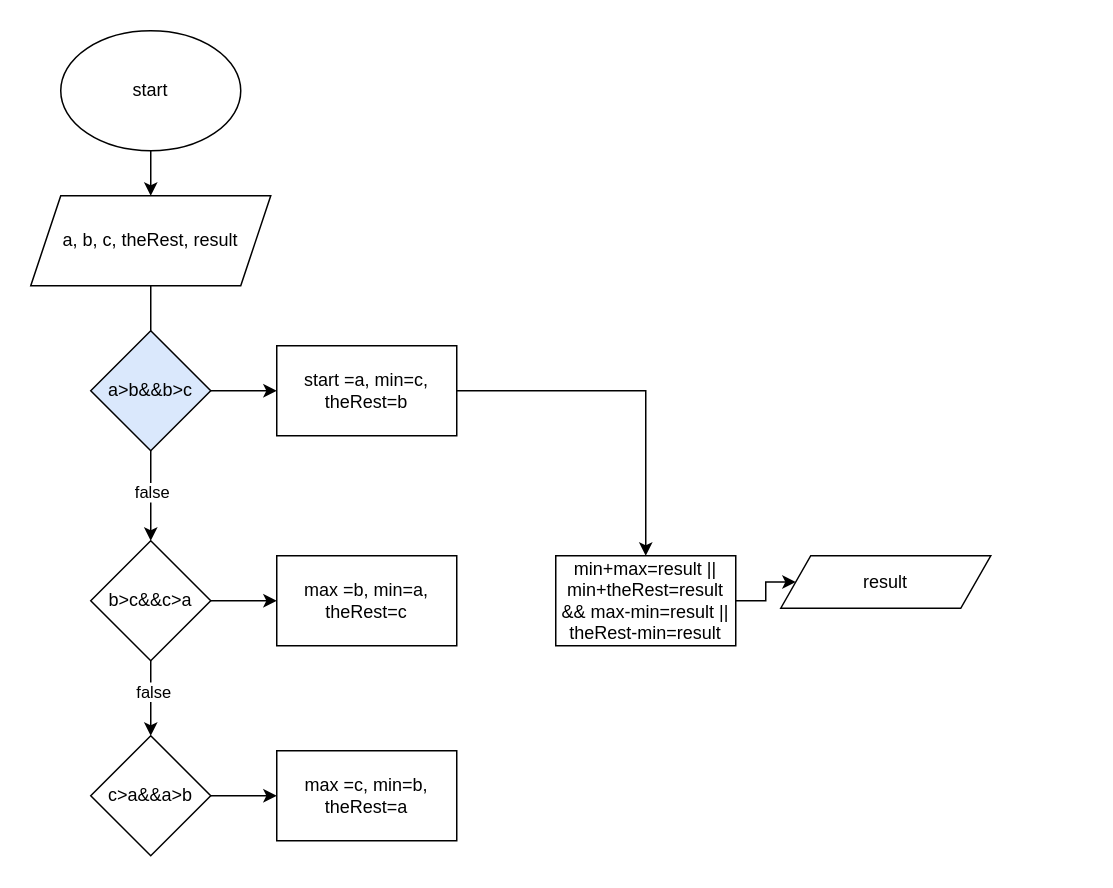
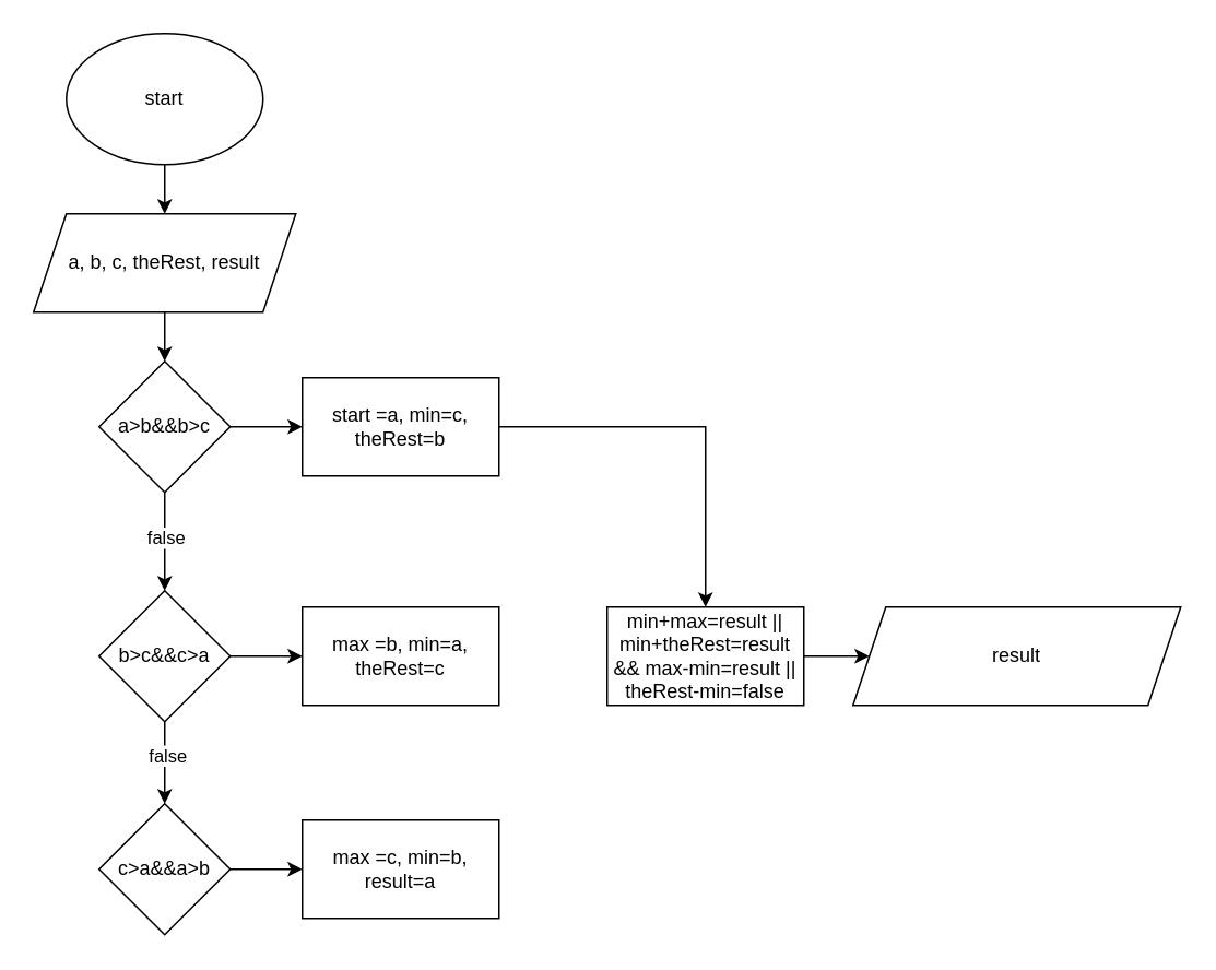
- <mxCell id="4" style="edgeStyle=orthogonalEdgeStyle;rounded=0;orthogonalLoop=1;jettySize=auto;html=1;endArrow=none;" parent="1" source="5" target="9" edge="1"><mxGeometry relative="1" as="geometry" /></mxCell>
+ <mxCell id="4" style="edgeStyle=orthogonalEdgeStyle;rounded=0;orthogonalLoop=1;jettySize=auto;html=1;" parent="1" source="5" target="9" edge="1"><mxGeometry relative="1" as="geometry" /></mxCell>
- <mxCell id="9" value="a&amp;gt;b&amp;amp;&amp;amp;b&amp;gt;c" style="rhombus;whiteSpace=wrap;html=1;fillColor=#dae8fc;" parent="1" vertex="1"><mxGeometry x="60" y="220" width="80" height="80" as="geometry" /></mxCell>
+ <mxCell id="9" value="a&amp;gt;b&amp;amp;&amp;amp;b&amp;gt;c" style="rhombus;whiteSpace=wrap;html=1;" parent="1" vertex="1"><mxGeometry x="60" y="220" width="80" height="80" as="geometry" /></mxCell>
- <mxCell id="22" value="result" style="shape=parallelogram;perimeter=parallelogramPerimeter;whiteSpace=wrap;html=1;fixedSize=1;" parent="1" vertex="1"><mxGeometry x="520" y="370" width="140" height="35" as="geometry" /></mxCell>
+ <mxCell id="22" value="result" style="shape=parallelogram;perimeter=parallelogramPerimeter;whiteSpace=wrap;html=1;fixedSize=1;" parent="1" vertex="1"><mxGeometry x="520" y="370" width="200" height="60" as="geometry" /></mxCell>
- <mxCell id="21" value="min+max=result || min+theRest=result &amp;amp;&amp;amp; max-min=result || theRest-min=result" style="rounded=0;whiteSpace=wrap;html=1;" parent="1" vertex="1"><mxGeometry x="370" y="370" width="120" height="60" as="geometry" /></mxCell>
+ <mxCell id="21" value="min+max=result || min+theRest=result &amp;amp;&amp;amp; max-min=result || theRest-min=false" style="rounded=0;whiteSpace=wrap;html=1;" parent="1" vertex="1"><mxGeometry x="370" y="370" width="120" height="60" as="geometry" /></mxCell>
- <mxCell id="19" value="max =c, min=b, theRest=a" style="rounded=0;whiteSpace=wrap;html=1;" parent="1" vertex="1"><mxGeometry x="184" y="500" width="120" height="60" as="geometry" /></mxCell>
+ <mxCell id="19" value="max =c, min=b, result=a" style="rounded=0;whiteSpace=wrap;html=1;" parent="1" vertex="1"><mxGeometry x="184" y="500" width="120" height="60" as="geometry" /></mxCell>
